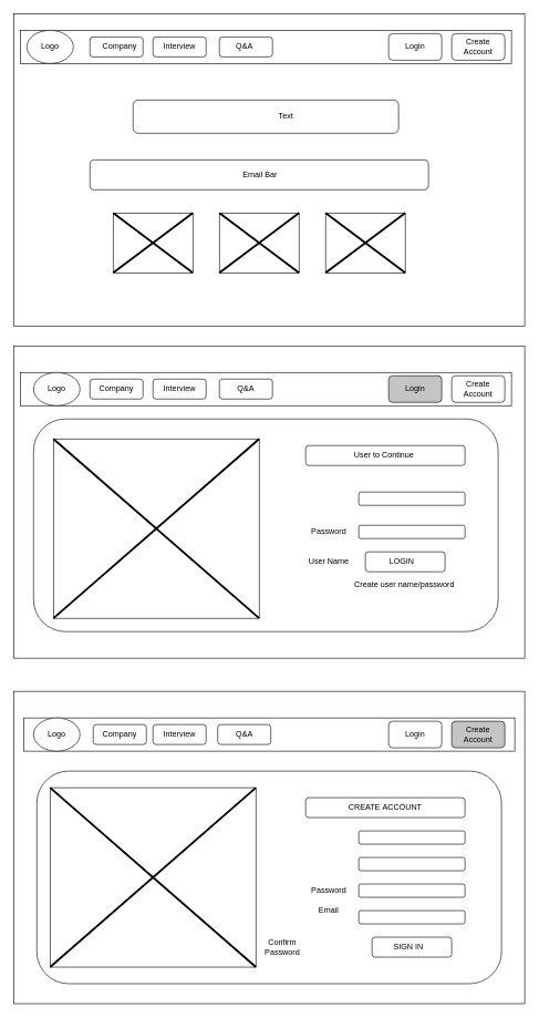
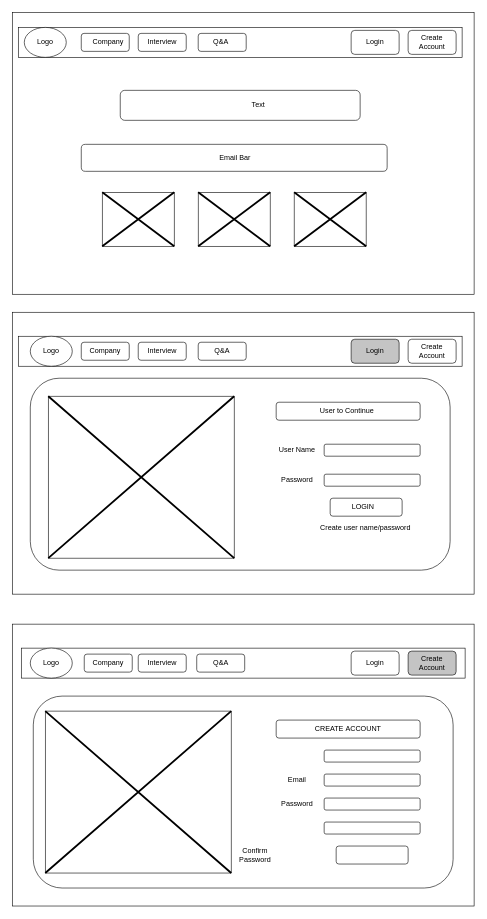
- <mxCell id="49" value="User Name" style="text;html=1;strokeColor=none;fillColor=none;align=center;verticalAlign=middle;whiteSpace=wrap;rounded=0;" vertex="1" parent="1"><mxGeometry x="460" y="835" width="70" height="20" as="geometry" /></mxCell>
+ <mxCell id="49" value="User Name" style="text;html=1;strokeColor=none;fillColor=none;align=center;verticalAlign=middle;whiteSpace=wrap;rounded=0;" vertex="1" parent="1"><mxGeometry x="460" y="740" width="70" height="20" as="geometry" /></mxCell>
- <mxCell id="75" value="Email" style="text;html=1;strokeColor=none;fillColor=none;align=center;verticalAlign=middle;whiteSpace=wrap;rounded=0;" vertex="1" parent="1"><mxGeometry x="460" y="1360" width="70" height="20" as="geometry" /></mxCell>
+ <mxCell id="75" value="Email" style="text;html=1;strokeColor=none;fillColor=none;align=center;verticalAlign=middle;whiteSpace=wrap;rounded=0;" vertex="1" parent="1"><mxGeometry x="460" y="1290" width="70" height="20" as="geometry" /></mxCell>
- <mxCell id="79" value="SIGN&amp;nbsp;IN" style="text;html=1;strokeColor=none;fillColor=none;align=center;verticalAlign=middle;whiteSpace=wrap;rounded=0;" vertex="1" parent="1"><mxGeometry x="595" y="1415" width="40" height="20" as="geometry" /></mxCell>
